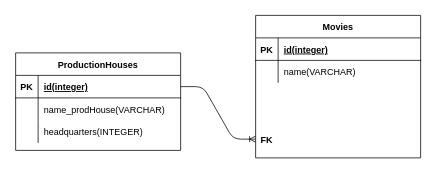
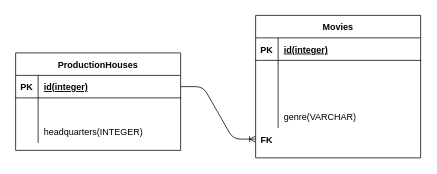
- <mxCell id="18" value="name(VARCHAR)" style="shape=partialRectangle;connectable=0;fillColor=none;top=0;left=0;bottom=0;right=0;align=left;spacingLeft=6;overflow=hidden;" vertex="1" parent="16"><mxGeometry x="30" width="190" height="30" as="geometry"><mxRectangle width="190" height="30" as="alternateBounds" /></mxGeometry></mxCell>
- <mxCell id="8" value="name_prodHouse(VARCHAR)" style="shape=partialRectangle;connectable=0;fillColor=none;top=0;left=0;bottom=0;right=0;align=left;spacingLeft=6;overflow=hidden;" vertex="1" parent="6"><mxGeometry x="30" width="190" height="30" as="geometry"><mxRectangle width="190" height="30" as="alternateBounds" /></mxGeometry></mxCell>
+ <mxCell id="23" value="genre(VARCHAR)" style="shape=partialRectangle;connectable=0;fillColor=none;top=0;left=0;bottom=0;right=0;align=left;spacingLeft=6;overflow=hidden;" vertex="1" parent="21"><mxGeometry x="30" width="190" height="30" as="geometry"><mxRectangle width="190" height="30" as="alternateBounds" /></mxGeometry></mxCell>
